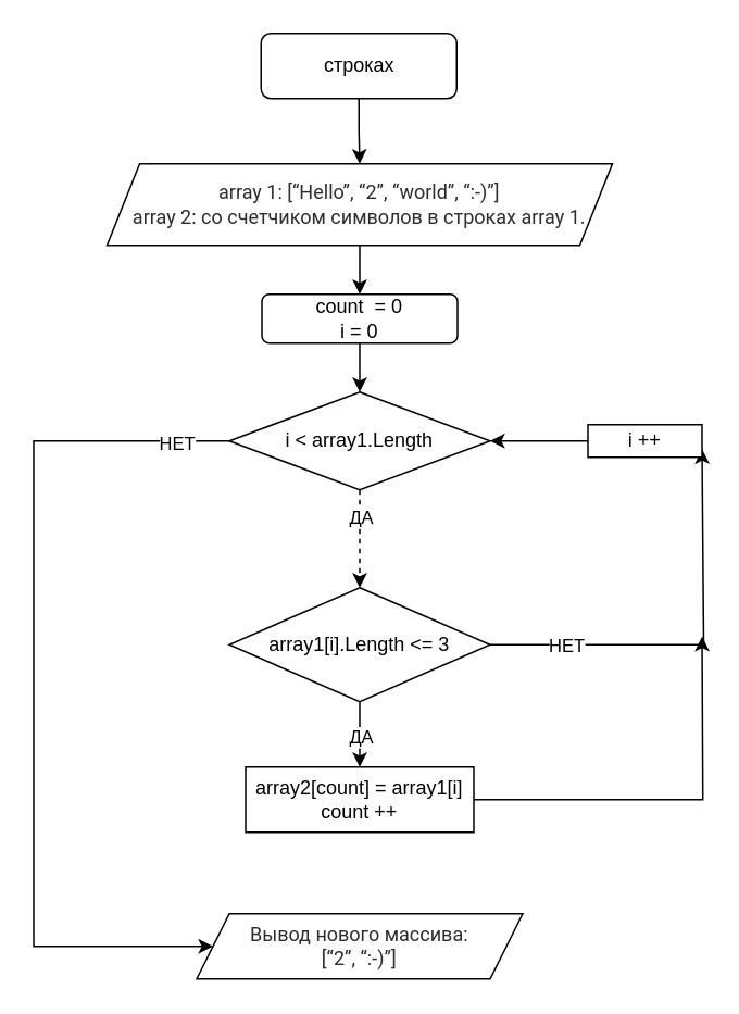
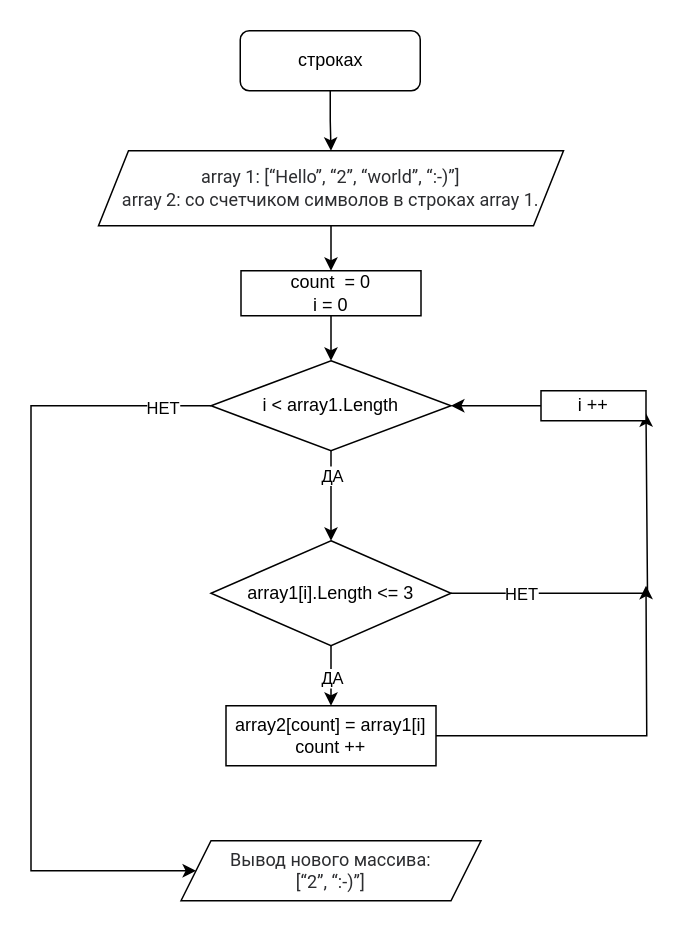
- <mxCell id="12" value="count&amp;nbsp; = 0&lt;br&gt;i = 0" style="whiteSpace=wrap;html=1;rounded=1;" vertex="1" parent="1"><mxGeometry x="160" y="180" width="120" height="30" as="geometry" /></mxCell>
+ <mxCell id="12" value="count&amp;nbsp; = 0&lt;br&gt;i = 0" style="rounded=0;whiteSpace=wrap;html=1;" vertex="1" parent="1"><mxGeometry x="160" y="180" width="120" height="30" as="geometry" /></mxCell>
- <mxCell id="4" value="" style="edgeStyle=orthogonalEdgeStyle;rounded=0;orthogonalLoop=1;jettySize=auto;html=1;entryX=0.5;entryY=0;entryDx=0;entryDy=0;exitX=0.5;exitY=1;exitDx=0;exitDy=0;dashed=1;" edge="1" parent="1" source="8" target="18"><mxGeometry relative="1" as="geometry"><mxPoint x="220" y="330" as="sourcePoint" /><mxPoint x="219" y="440" as="targetPoint" /><Array as="points"><mxPoint x="220" y="360" /></Array></mxGeometry></mxCell>
+ <mxCell id="4" value="" style="edgeStyle=orthogonalEdgeStyle;rounded=0;orthogonalLoop=1;jettySize=auto;html=1;entryX=0.5;entryY=0;entryDx=0;entryDy=0;exitX=0.5;exitY=1;exitDx=0;exitDy=0;" edge="1" parent="1" source="8" target="18"><mxGeometry relative="1" as="geometry"><mxPoint x="220" y="330" as="sourcePoint" /><mxPoint x="219" y="440" as="targetPoint" /><Array as="points"><mxPoint x="220" y="360" /></Array></mxGeometry></mxCell>
